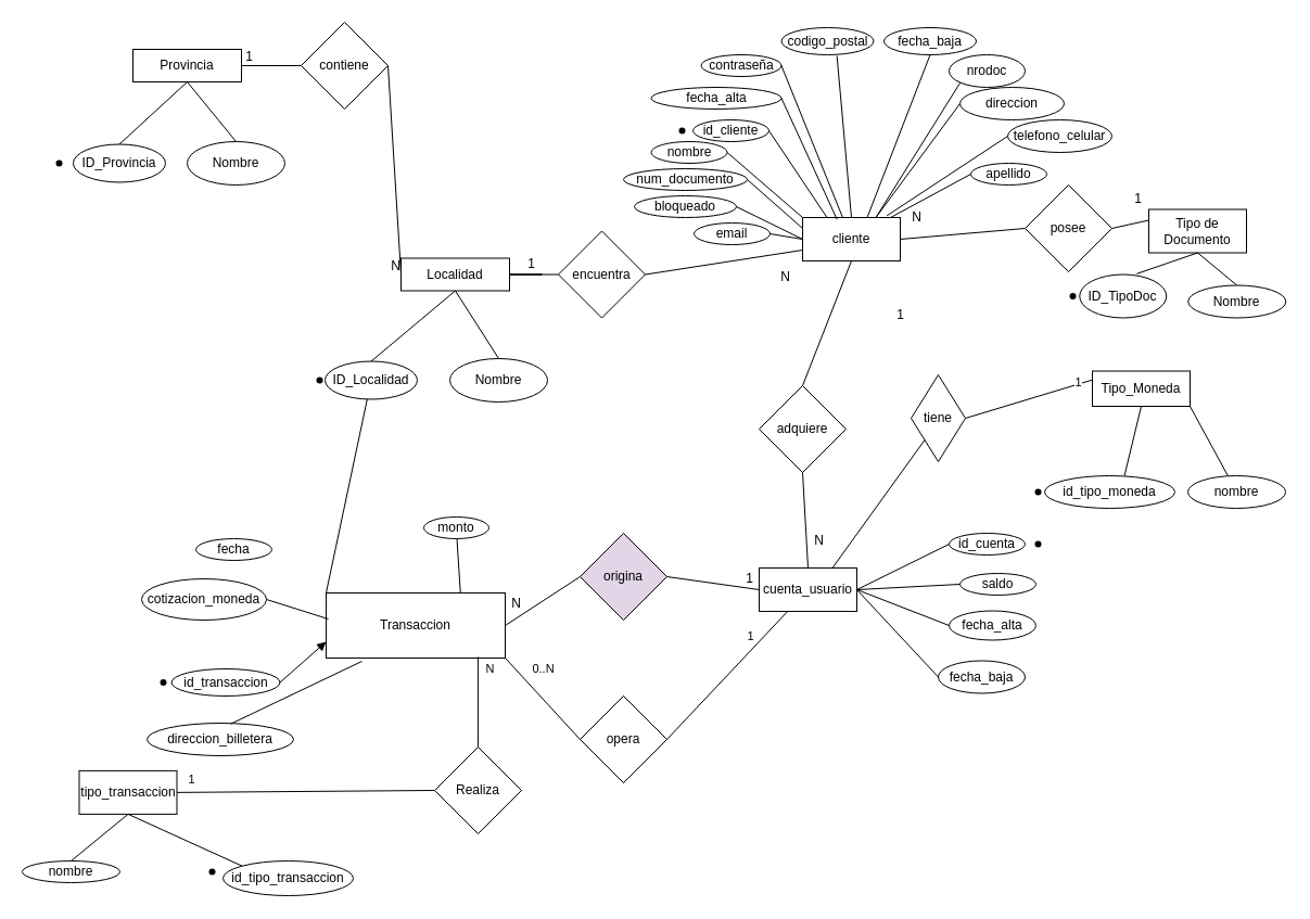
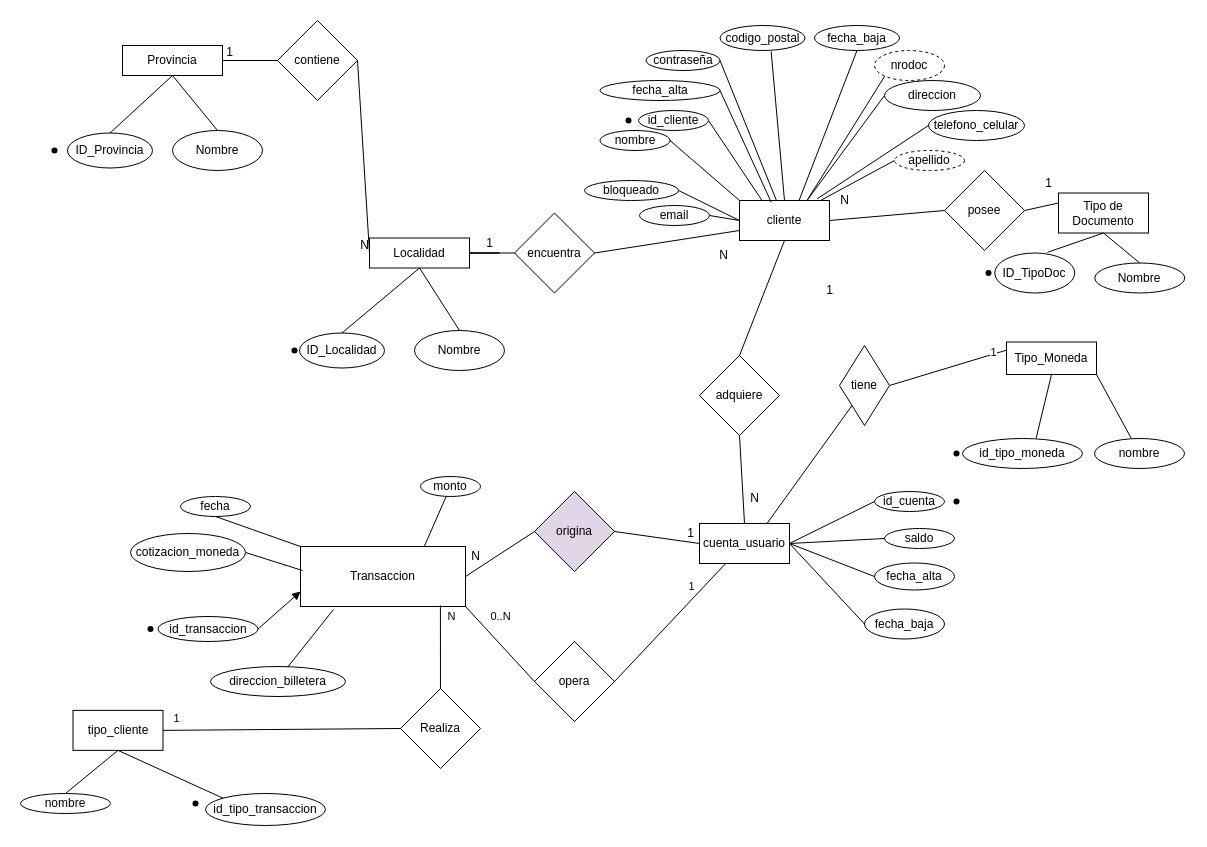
- <mxCell id="34" value="nrodoc" style="ellipse;whiteSpace=wrap;html=1;" parent="1" vertex="1"><mxGeometry x="874" y="50" width="70" height="30" as="geometry" /></mxCell>
+ <mxCell id="34" value="nrodoc" style="ellipse;whiteSpace=wrap;html=1;dashed=1;" parent="1" vertex="1"><mxGeometry x="874" y="50" width="70" height="30" as="geometry" /></mxCell>
- <mxCell id="104" value="apellido" style="ellipse;whiteSpace=wrap;html=1;" parent="1" vertex="1"><mxGeometry x="894" y="150" width="70" height="20" as="geometry" /></mxCell>
+ <mxCell id="104" value="apellido" style="ellipse;whiteSpace=wrap;html=1;dashed=1;" parent="1" vertex="1"><mxGeometry x="894" y="150" width="70" height="20" as="geometry" /></mxCell>
- <mxCell id="118" value="num_documento" style="ellipse;whiteSpace=wrap;html=1;" parent="1" vertex="1"><mxGeometry x="574" y="155" width="114" height="20" as="geometry" /></mxCell>
- <mxCell id="120" value="" style="endArrow=none;html=1;rounded=0;entryX=1;entryY=0.5;entryDx=0;entryDy=0;exitX=0;exitY=0.25;exitDx=0;exitDy=0;" parent="1" source="2" target="118" edge="1"><mxGeometry width="50" height="50" relative="1" as="geometry"><mxPoint x="874" y="340" as="sourcePoint" /><mxPoint x="924" y="290" as="targetPoint" /></mxGeometry></mxCell>
- <mxCell id="84" value="" style="endArrow=none;html=1;rounded=0;strokeColor=default;exitX=0;exitY=0;exitDx=0;exitDy=0;" parent="1" source="22" target="35" edge="1"><mxGeometry relative="1" as="geometry"><mxPoint x="253.75" y="546" as="sourcePoint" /><mxPoint x="442.5" y="196" as="targetPoint" /></mxGeometry></mxCell>
+ <mxCell id="84" value="" style="endArrow=none;html=1;rounded=0;strokeColor=default;exitX=0;exitY=0;exitDx=0;exitDy=0;entryX=0.5;entryY=1;entryDx=0;entryDy=0;" parent="1" source="22" target="83" edge="1"><mxGeometry relative="1" as="geometry"><mxPoint x="253.75" y="546" as="sourcePoint" /><mxPoint x="442.5" y="196" as="targetPoint" /></mxGeometry></mxCell>
- <mxCell id="81" value="monto" style="ellipse;whiteSpace=wrap;html=1;" parent="1" vertex="1"><mxGeometry x="390" y="476" width="60" height="20" as="geometry" /></mxCell>
+ <mxCell id="81" value="monto" style="ellipse;whiteSpace=wrap;html=1;" parent="1" vertex="1"><mxGeometry x="420" y="476" width="60" height="20" as="geometry" /></mxCell>
- <mxCell id="27" value="direccion_billetera" style="ellipse;whiteSpace=wrap;html=1;" parent="1" vertex="1"><mxGeometry x="135" y="666" width="135" height="30" as="geometry" /></mxCell>
+ <mxCell id="27" value="direccion_billetera" style="ellipse;whiteSpace=wrap;html=1;" parent="1" vertex="1"><mxGeometry x="210" y="666" width="135" height="30" as="geometry" /></mxCell>
- <mxCell id="5" value="tipo_transaccion" style="rounded=0;whiteSpace=wrap;html=1;" parent="1" vertex="1"><mxGeometry x="72.5" y="709.88" width="90" height="40" as="geometry" /></mxCell>
+ <mxCell id="5" value="tipo_cliente" style="rounded=0;whiteSpace=wrap;html=1;" parent="1" vertex="1"><mxGeometry x="72.5" y="709.88" width="90" height="40" as="geometry" /></mxCell>
